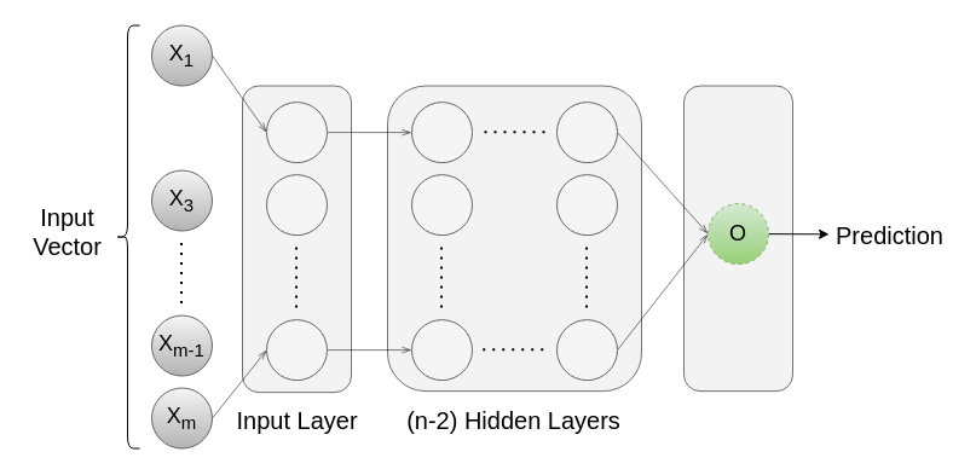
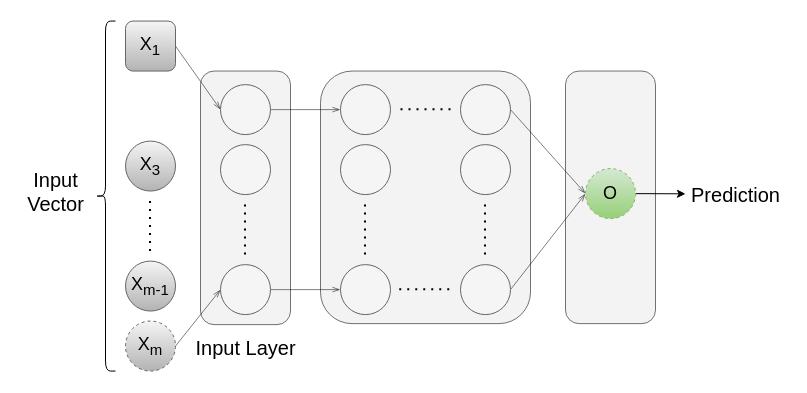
- <mxCell id="6" value="&lt;font style=&quot;font-size: 18px&quot;&gt;X&lt;sub&gt;1&lt;/sub&gt;&lt;/font&gt;" style="ellipse;whiteSpace=wrap;html=1;aspect=fixed;strokeWidth=1;gradientColor=#b3b3b3;fillColor=#f5f5f5;strokeColor=#666666;" vertex="1" parent="1"><mxGeometry x="125" y="20.56" width="50" height="50" as="geometry" /></mxCell>
+ <mxCell id="6" value="&lt;font style=&quot;font-size: 18px&quot;&gt;X&lt;sub&gt;1&lt;/sub&gt;&lt;/font&gt;" style="whiteSpace=wrap;html=1;aspect=fixed;strokeWidth=1;gradientColor=#b3b3b3;fillColor=#f5f5f5;strokeColor=#666666;rounded=1;" vertex="1" parent="1"><mxGeometry x="125" y="20.56" width="50" height="50" as="geometry" /></mxCell>
- <mxCell id="10" value="&lt;font style=&quot;font-size: 18px&quot;&gt;X&lt;sub&gt;m&lt;/sub&gt;&lt;/font&gt;" style="ellipse;whiteSpace=wrap;html=1;aspect=fixed;strokeWidth=1;gradientColor=#b3b3b3;fillColor=#f5f5f5;strokeColor=#666666;" vertex="1" parent="1"><mxGeometry x="125" y="320.56" width="50" height="50" as="geometry" /></mxCell>
+ <mxCell id="10" value="&lt;font style=&quot;font-size: 18px&quot;&gt;X&lt;sub&gt;m&lt;/sub&gt;&lt;/font&gt;" style="ellipse;whiteSpace=wrap;html=1;aspect=fixed;strokeWidth=1;gradientColor=#b3b3b3;fillColor=#f5f5f5;strokeColor=#666666;dashed=1;" vertex="1" parent="1"><mxGeometry x="125" y="320.56" width="50" height="50" as="geometry" /></mxCell>
- <mxCell id="33" value="&lt;font style=&quot;font-size: 20px&quot;&gt;(n-2) Hidden Layers&lt;/font&gt;" style="text;html=1;align=center;verticalAlign=middle;resizable=0;points=[];autosize=1;" vertex="1" parent="1"><mxGeometry x="328.75" y="337" width="190" height="20" as="geometry" /></mxCell>
